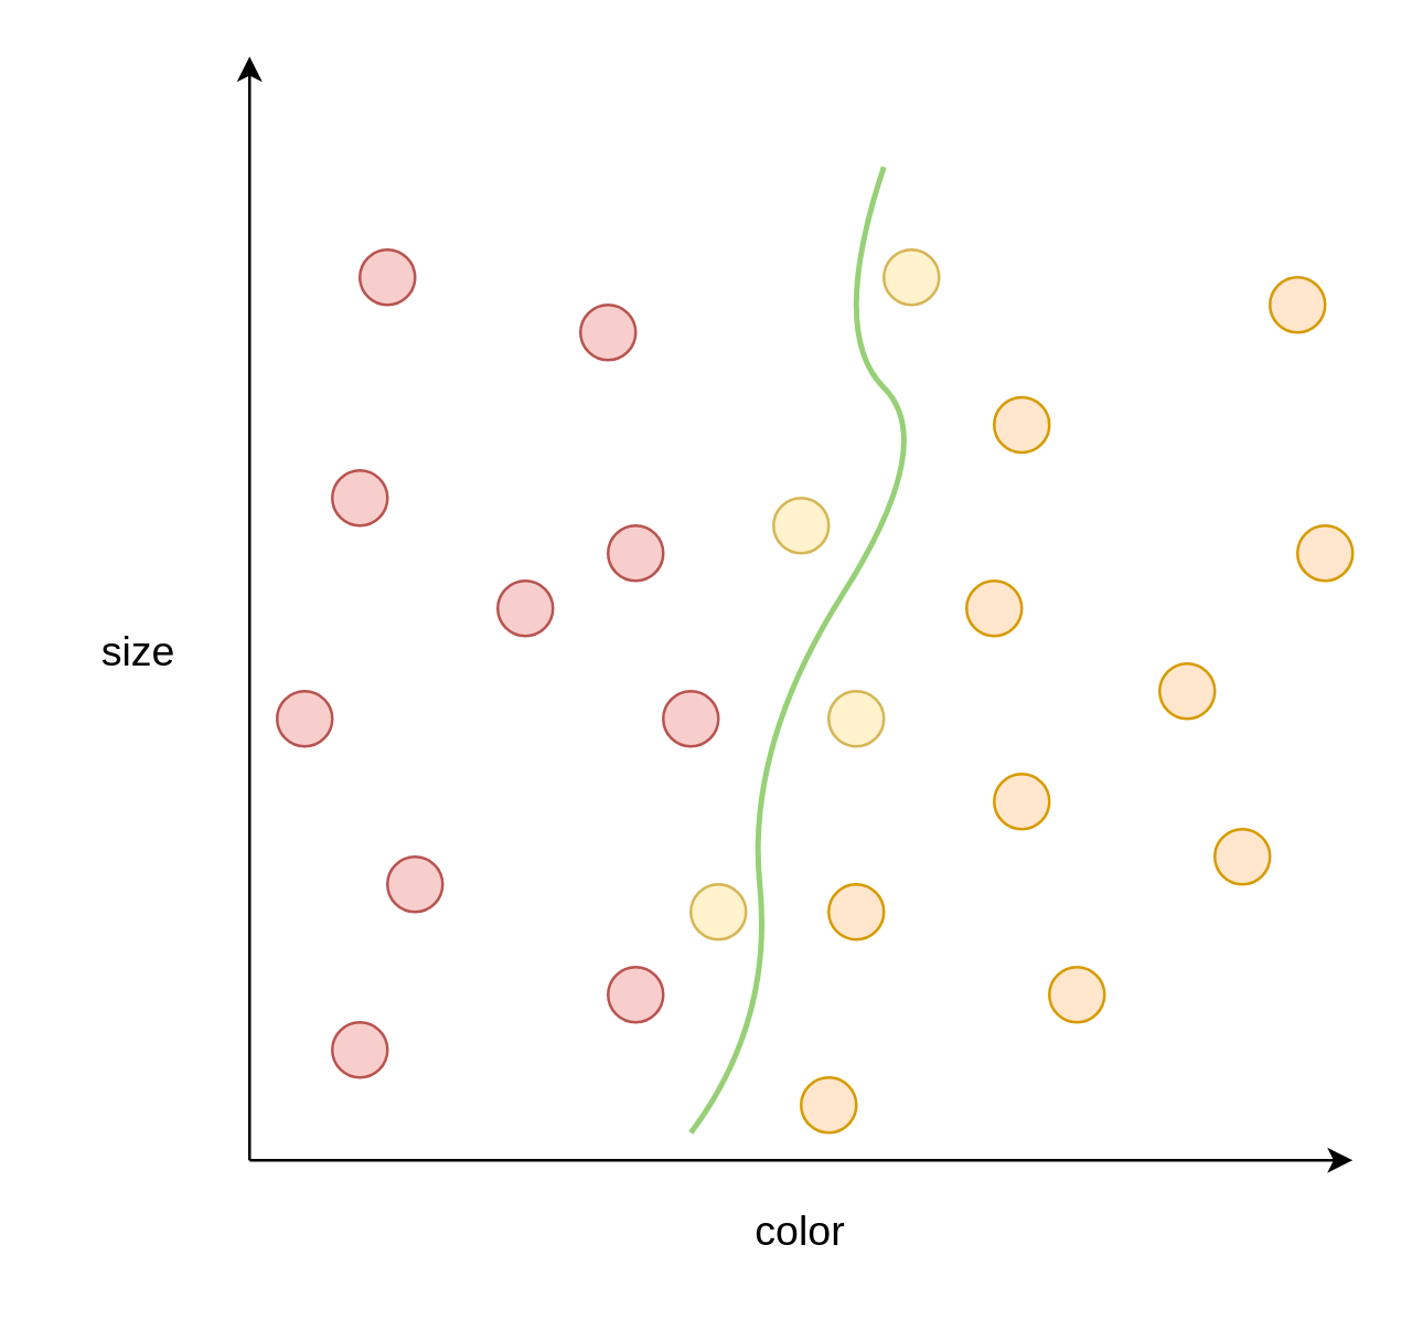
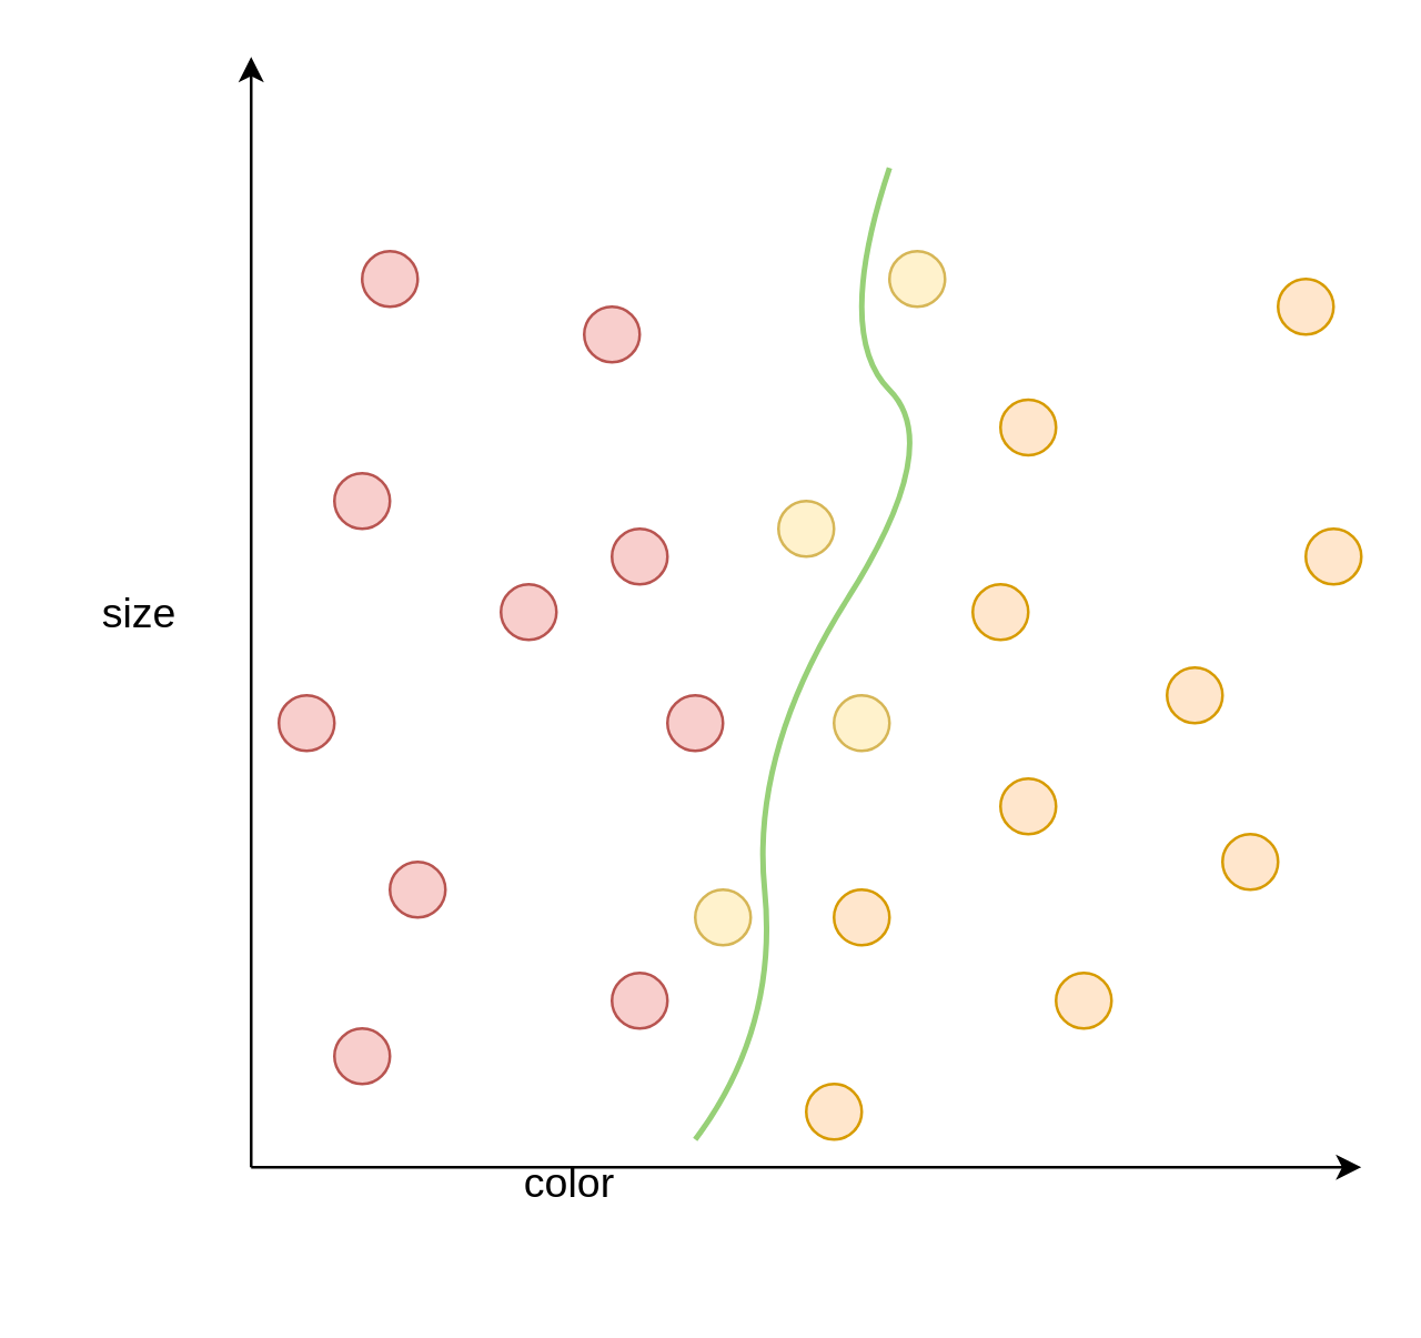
- <mxCell id="25" value="&lt;font style=&quot;font-size: 15px;&quot;&gt;size&lt;/font&gt;" style="text;html=1;align=center;verticalAlign=middle;whiteSpace=wrap;rounded=0;" parent="1" vertex="1"><mxGeometry x="20" y="220" width="60" height="30" as="geometry" /></mxCell>
+ <mxCell id="25" value="&lt;font style=&quot;font-size: 15px;&quot;&gt;size&lt;/font&gt;" style="text;html=1;align=center;verticalAlign=middle;whiteSpace=wrap;rounded=0;" parent="1" vertex="1"><mxGeometry x="20" y="205" width="60" height="30" as="geometry" /></mxCell>
- <mxCell id="24" value="&lt;font style=&quot;font-size: 15px;&quot;&gt;color&lt;/font&gt;" style="text;html=1;align=center;verticalAlign=middle;whiteSpace=wrap;rounded=0;" parent="1" vertex="1"><mxGeometry x="260" y="430" width="60" height="30" as="geometry" /></mxCell>
+ <mxCell id="24" value="&lt;font style=&quot;font-size: 15px;&quot;&gt;color&lt;/font&gt;" style="text;html=1;align=center;verticalAlign=middle;whiteSpace=wrap;rounded=0;" parent="1" vertex="1"><mxGeometry x="175" y="410" width="60" height="30" as="geometry" /></mxCell>
